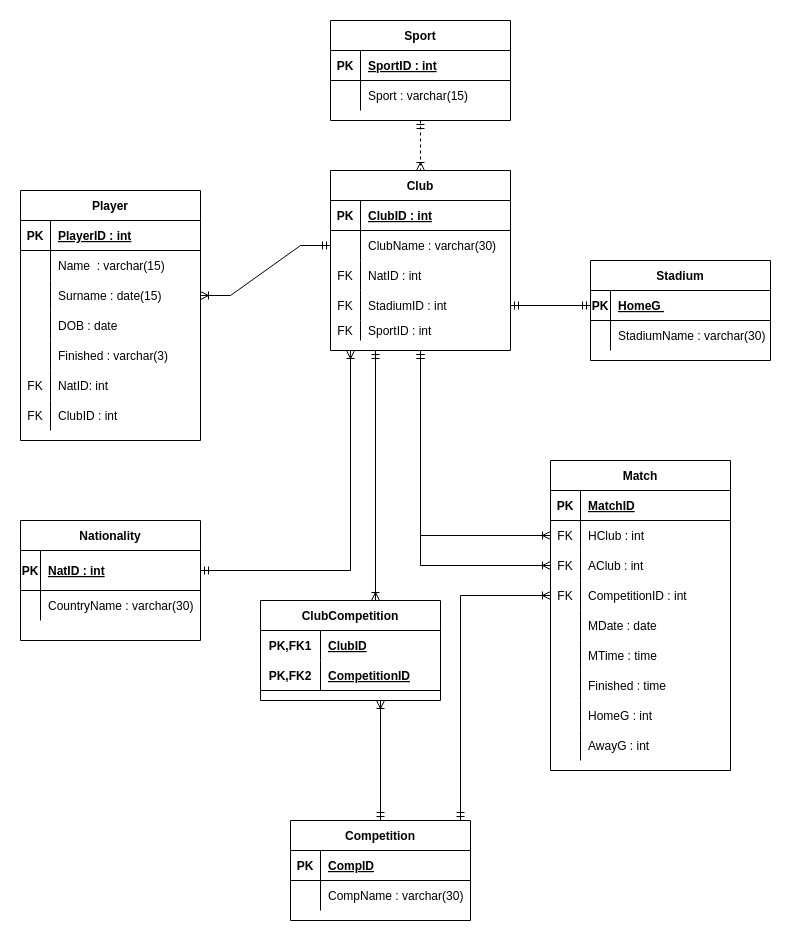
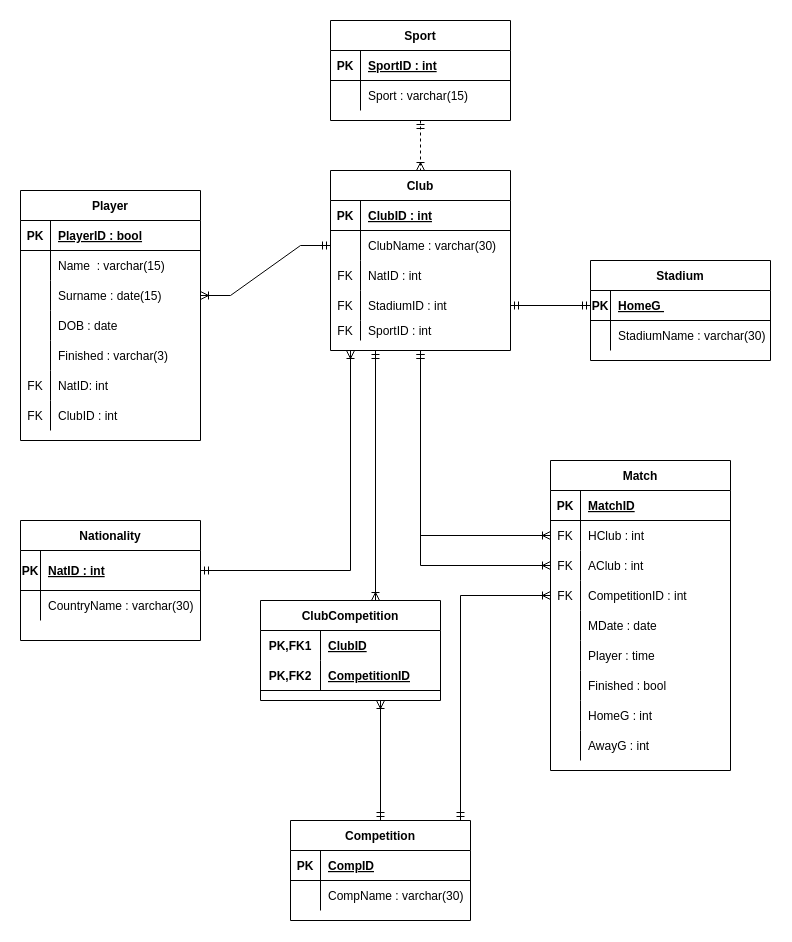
- <mxCell id="5" value="PlayerID : int" style="shape=partialRectangle;connectable=0;fillColor=none;top=0;left=0;bottom=0;right=0;align=left;spacingLeft=6;fontStyle=5;overflow=hidden;" parent="3" vertex="1"><mxGeometry x="30" width="150" height="30" as="geometry"><mxRectangle width="150" height="30" as="alternateBounds" /></mxGeometry></mxCell>
+ <mxCell id="5" value="PlayerID : bool" style="shape=partialRectangle;connectable=0;fillColor=none;top=0;left=0;bottom=0;right=0;align=left;spacingLeft=6;fontStyle=5;overflow=hidden;" parent="3" vertex="1"><mxGeometry x="30" width="150" height="30" as="geometry"><mxRectangle width="150" height="30" as="alternateBounds" /></mxGeometry></mxCell>
- <mxCell id="65" value="MTime : time" style="shape=partialRectangle;connectable=0;fillColor=none;top=0;left=0;bottom=0;right=0;align=left;spacingLeft=6;overflow=hidden;shadow=0;" parent="63" vertex="1"><mxGeometry x="30" width="150" height="30" as="geometry"><mxRectangle width="150" height="30" as="alternateBounds" /></mxGeometry></mxCell>
+ <mxCell id="65" value="Player : time" style="shape=partialRectangle;connectable=0;fillColor=none;top=0;left=0;bottom=0;right=0;align=left;spacingLeft=6;overflow=hidden;shadow=0;" parent="63" vertex="1"><mxGeometry x="30" width="150" height="30" as="geometry"><mxRectangle width="150" height="30" as="alternateBounds" /></mxGeometry></mxCell>
- <mxCell id="68" value="Finished : time" style="shape=partialRectangle;connectable=0;fillColor=none;top=0;left=0;bottom=0;right=0;align=left;spacingLeft=6;overflow=hidden;" parent="66" vertex="1"><mxGeometry x="30" width="150" height="30" as="geometry"><mxRectangle width="150" height="30" as="alternateBounds" /></mxGeometry></mxCell>
+ <mxCell id="68" value="Finished : bool" style="shape=partialRectangle;connectable=0;fillColor=none;top=0;left=0;bottom=0;right=0;align=left;spacingLeft=6;overflow=hidden;" parent="66" vertex="1"><mxGeometry x="30" width="150" height="30" as="geometry"><mxRectangle width="150" height="30" as="alternateBounds" /></mxGeometry></mxCell>
